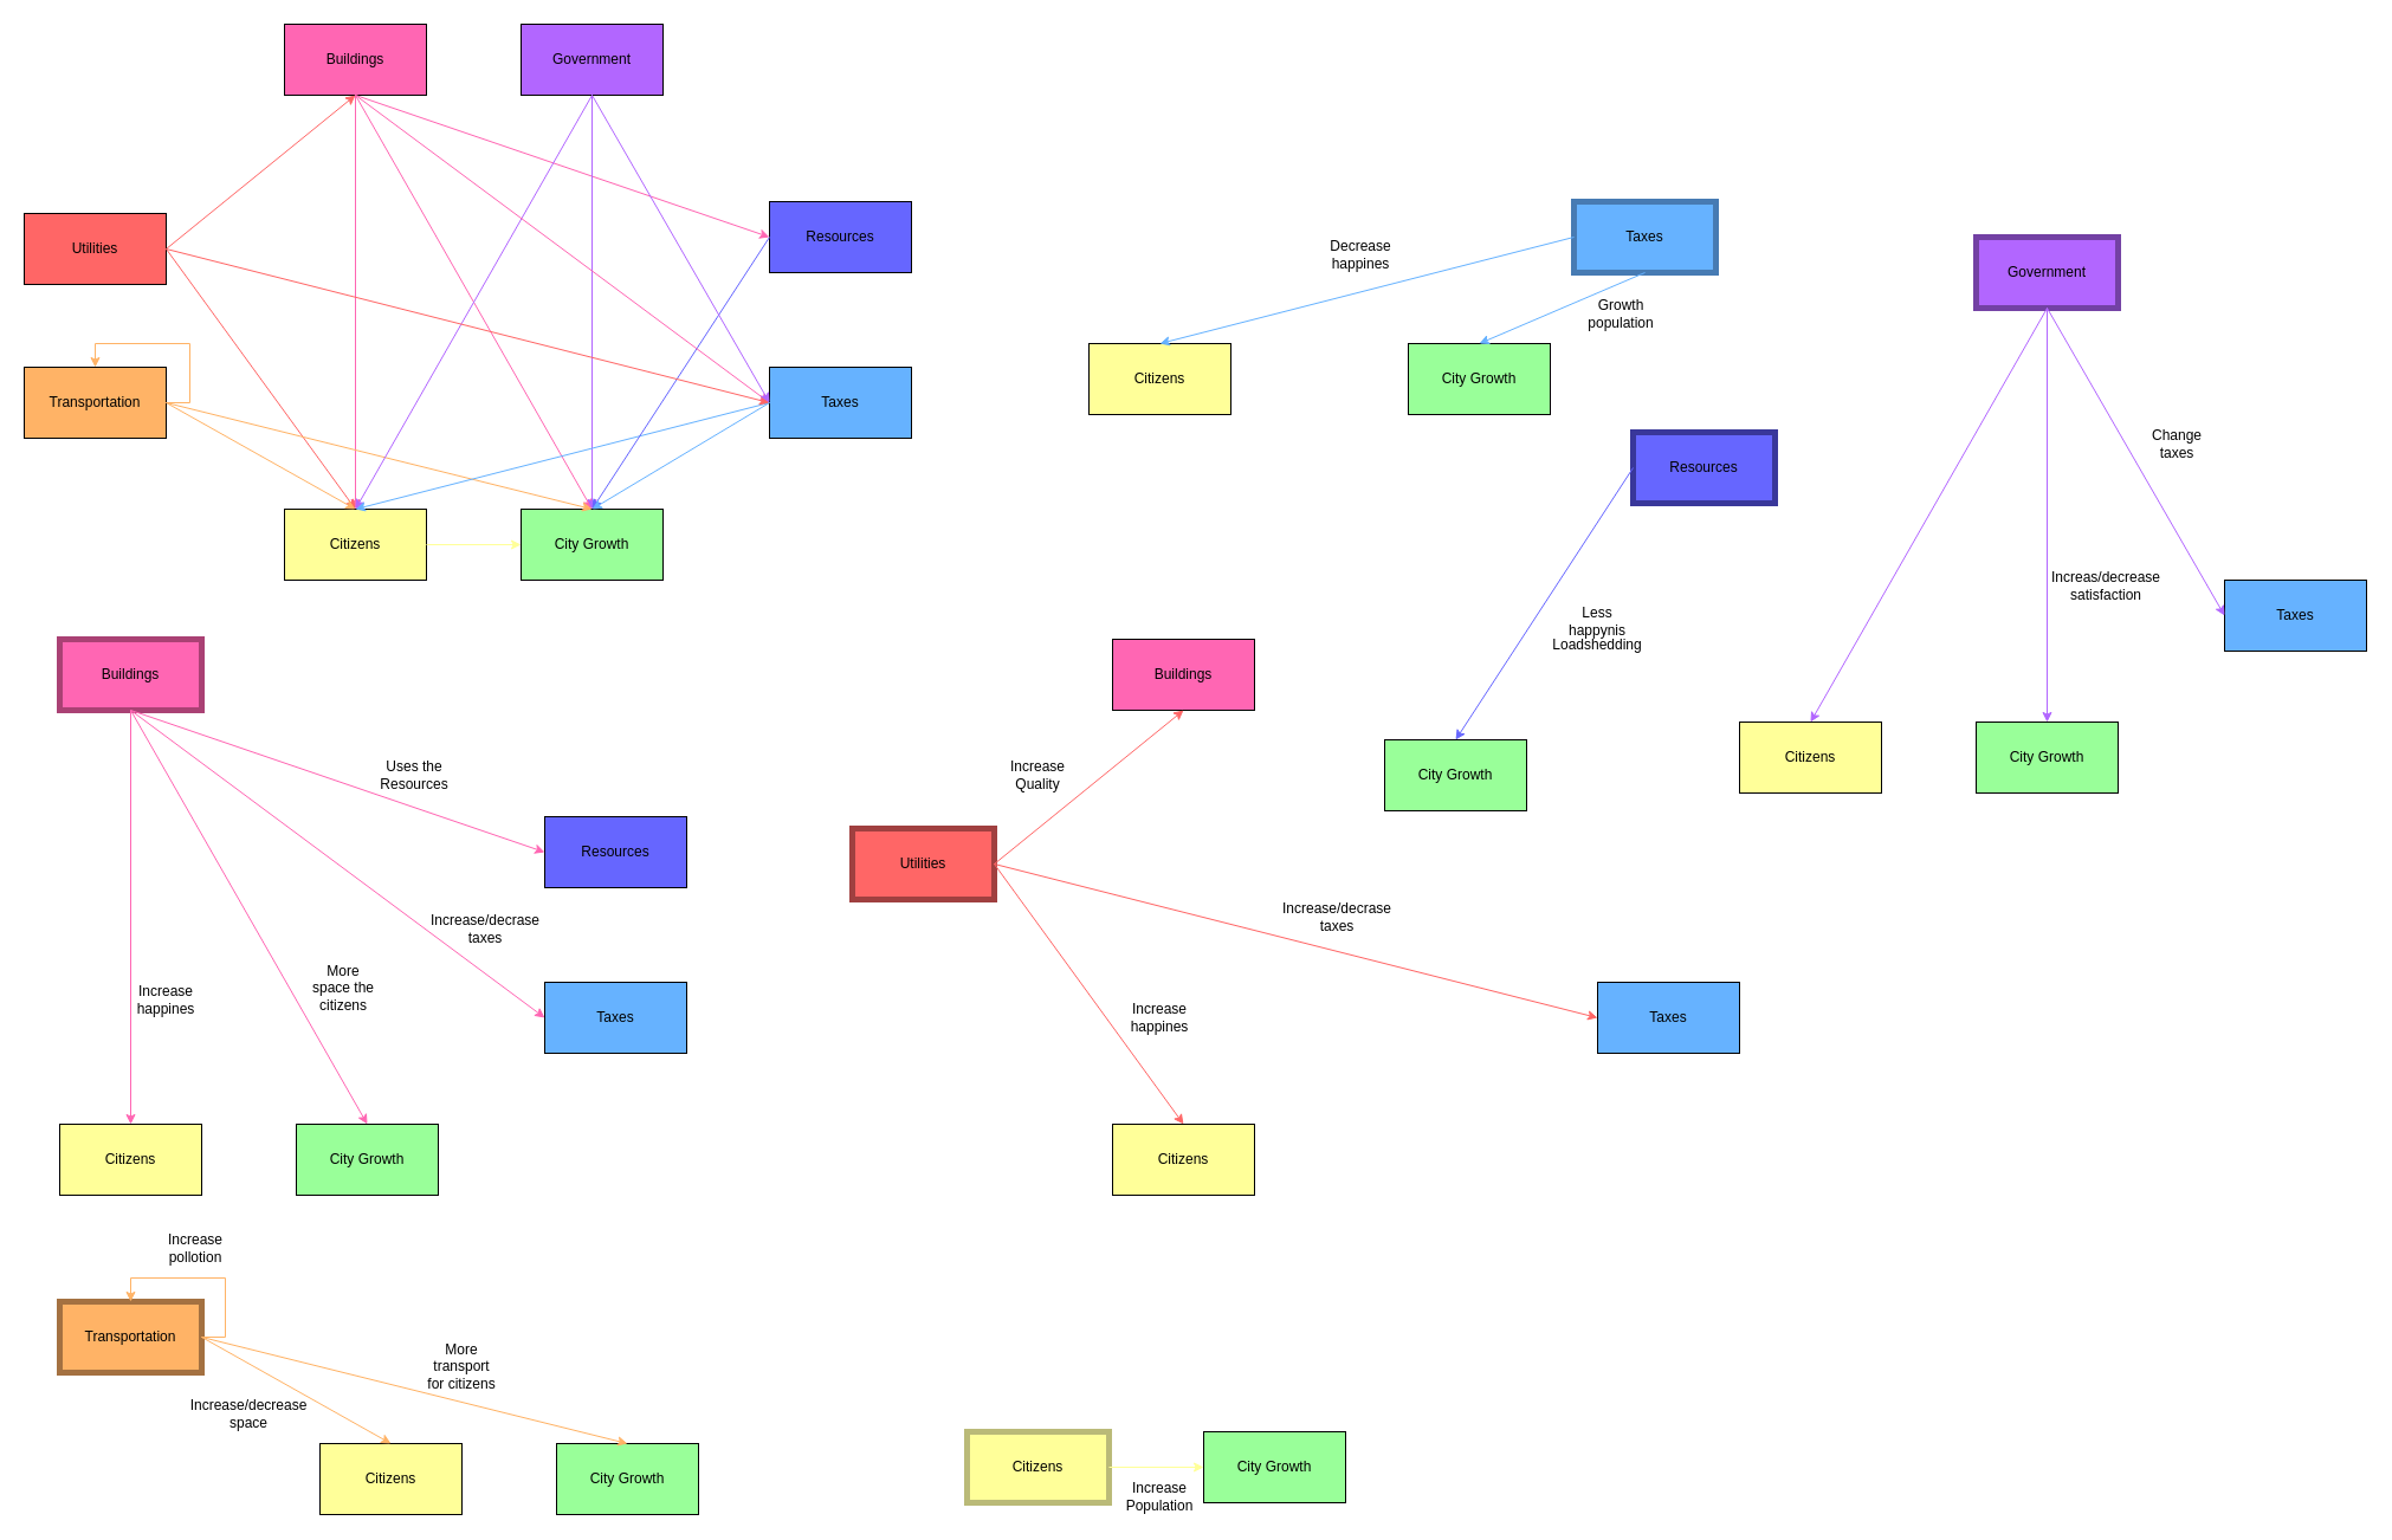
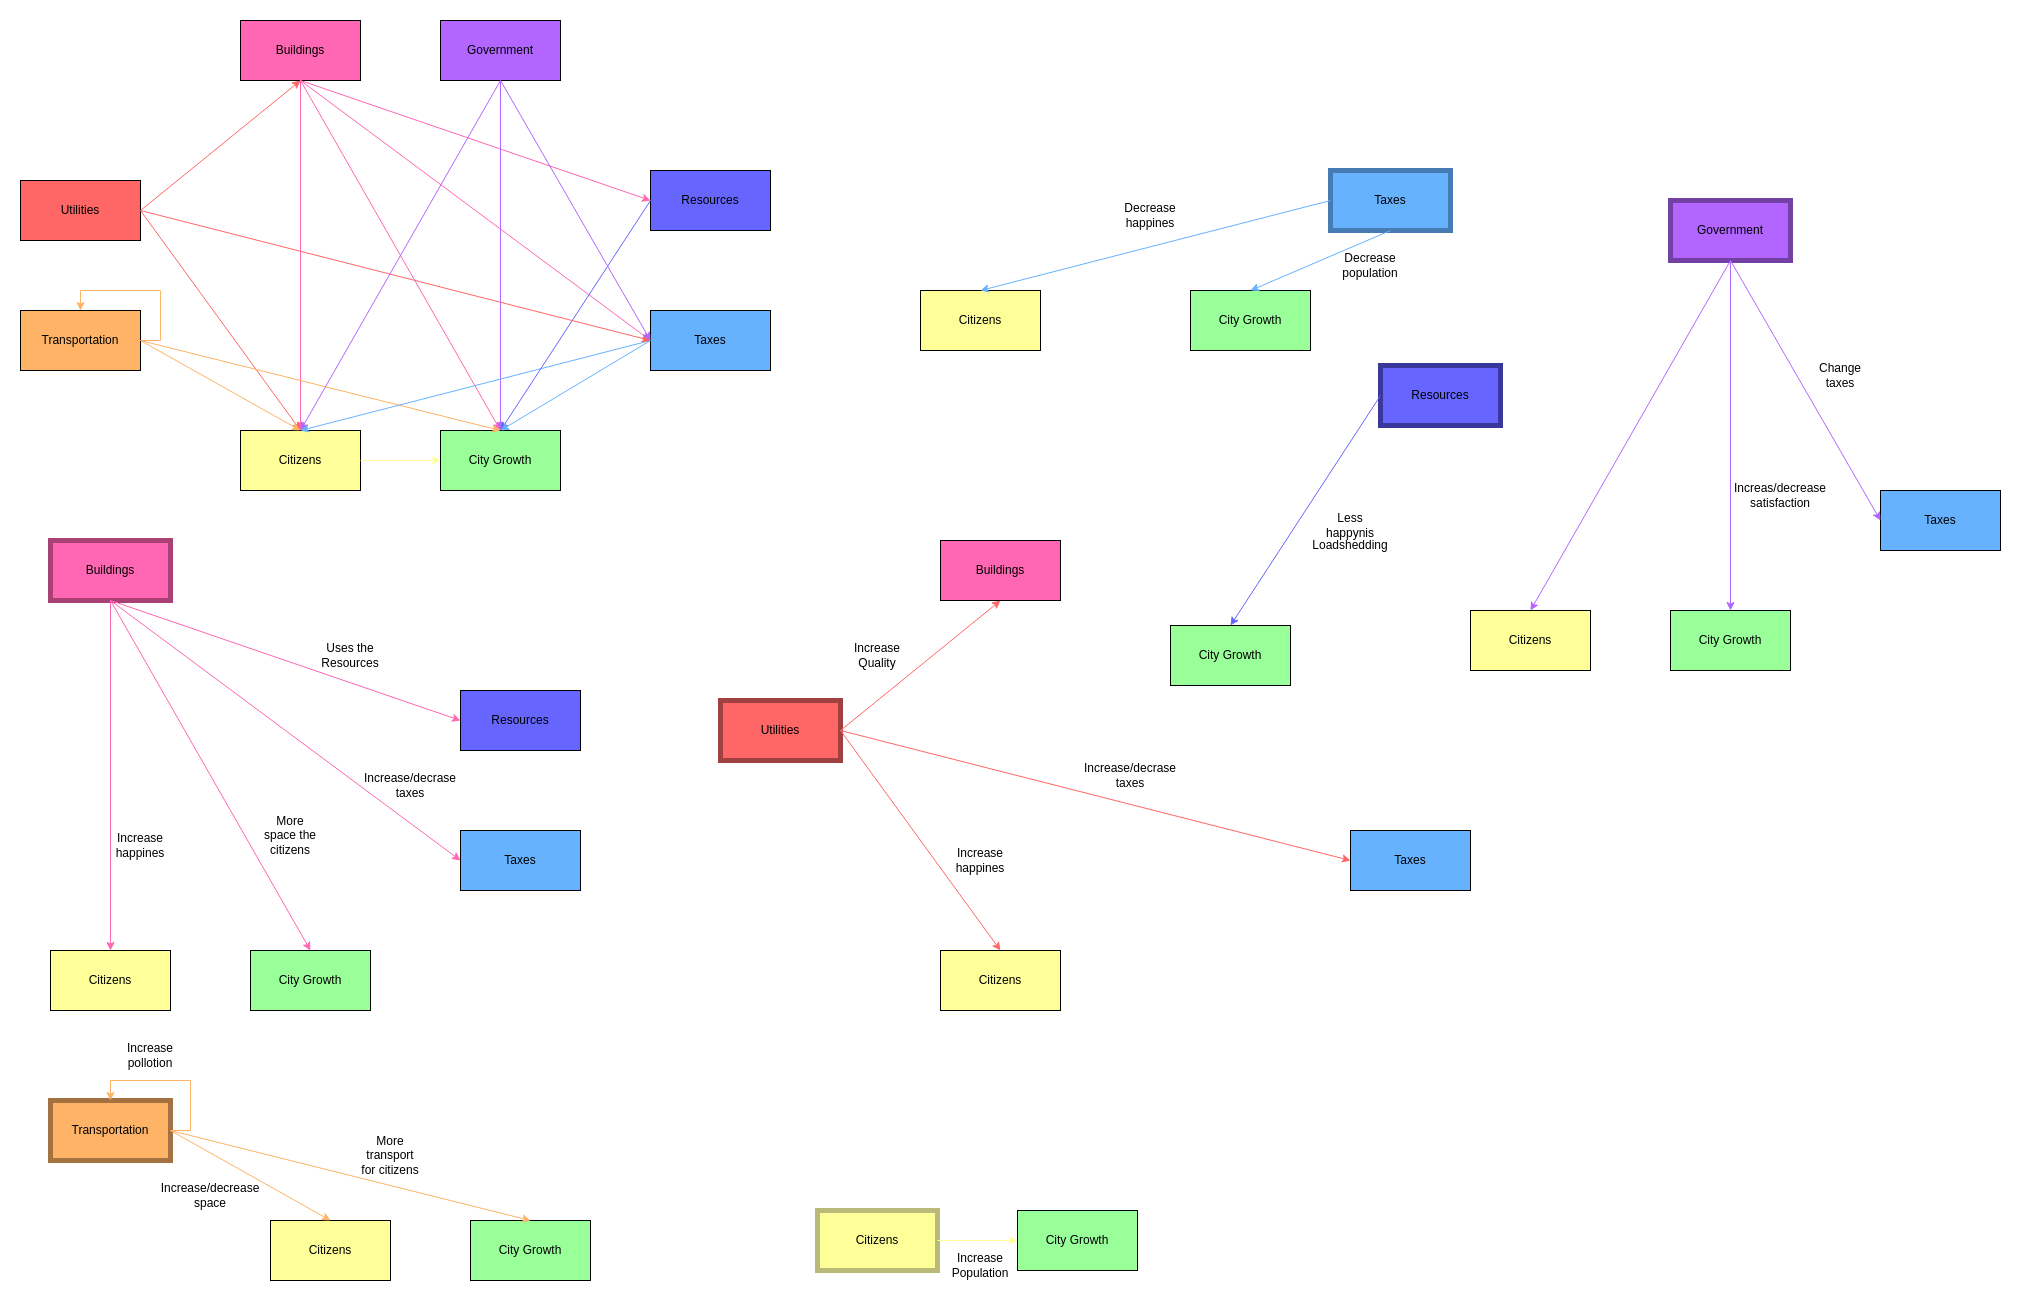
- <mxCell id="83" value="Growth population" style="text;html=1;align=center;verticalAlign=middle;whiteSpace=wrap;rounded=0;" vertex="1" parent="1"><mxGeometry x="1340" y="250" width="60" height="30" as="geometry" /></mxCell>
+ <mxCell id="83" value="Decrease population" style="text;html=1;align=center;verticalAlign=middle;whiteSpace=wrap;rounded=0;" vertex="1" parent="1"><mxGeometry x="1340" y="250" width="60" height="30" as="geometry" /></mxCell>
- <mxCell id="72" value="Increase pollotion" style="text;html=1;align=center;verticalAlign=middle;whiteSpace=wrap;rounded=0;" vertex="1" parent="1"><mxGeometry x="135" y="1040" width="60" height="30" as="geometry" /></mxCell>
+ <mxCell id="72" value="Increase pollotion" style="text;html=1;align=center;verticalAlign=middle;whiteSpace=wrap;rounded=0;" vertex="1" parent="1"><mxGeometry x="120" y="1040" width="60" height="30" as="geometry" /></mxCell>
